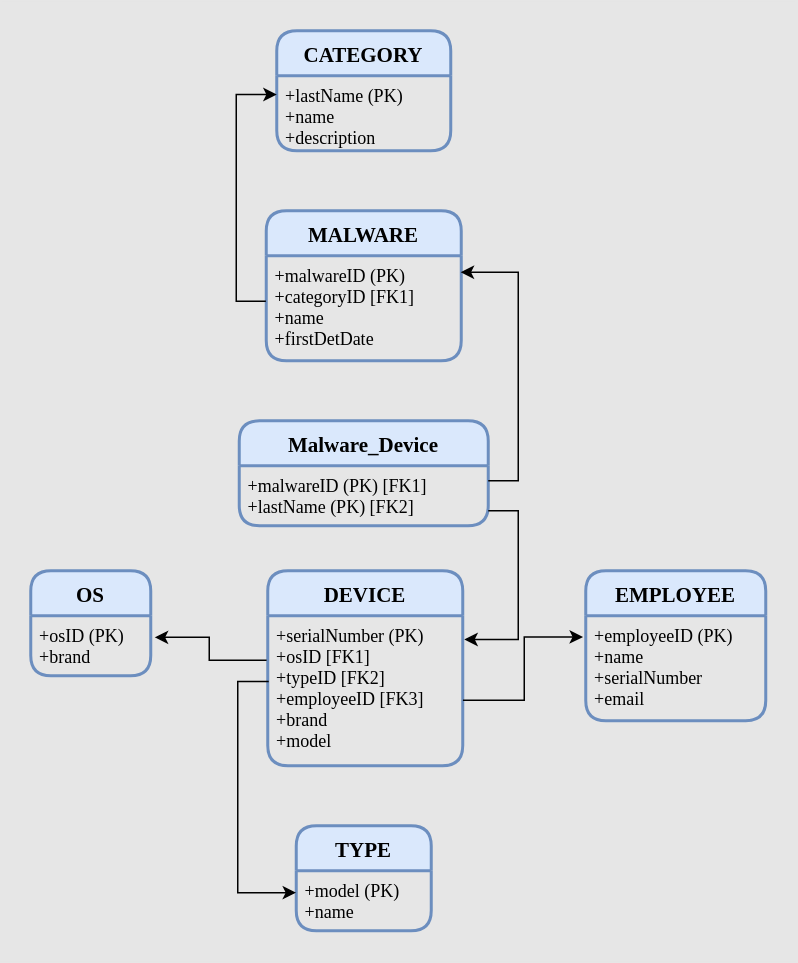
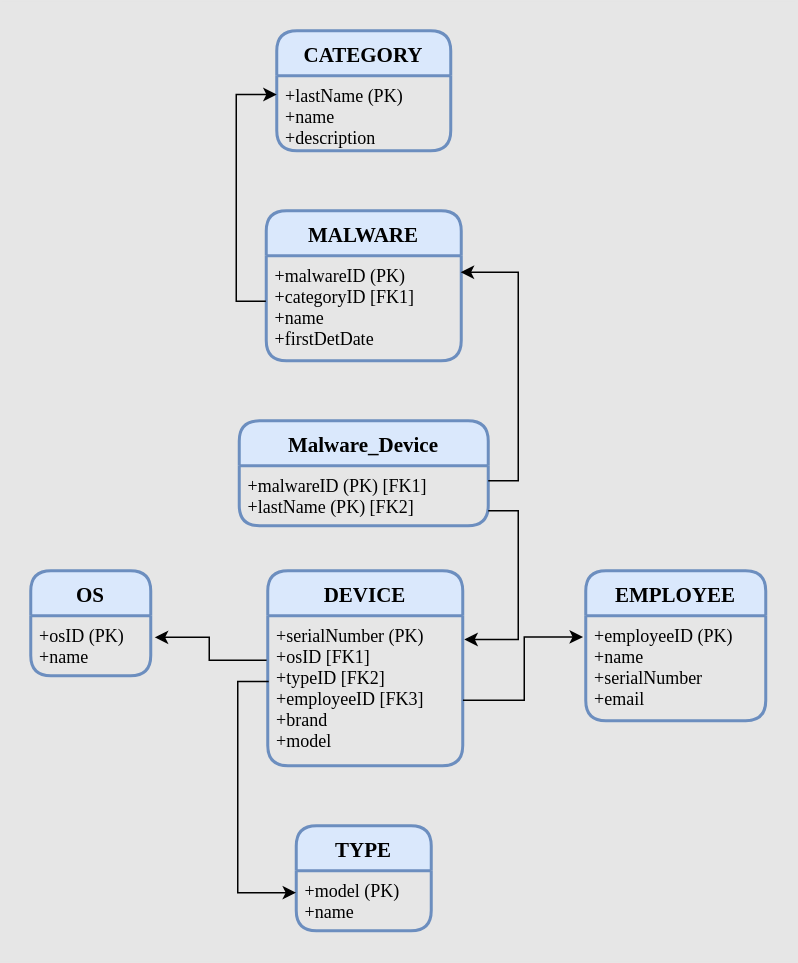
- <mxCell id="5" value="+osID (PK)&#10;+brand" style="align=left;strokeColor=none;fillColor=none;spacingLeft=4;fontSize=12;verticalAlign=top;resizable=0;rotatable=0;part=1;fontFamily=Verdana;" vertex="1" parent="4"><mxGeometry y="30" width="80" height="40" as="geometry" /></mxCell>
+ <mxCell id="5" value="+osID (PK)&#10;+name" style="align=left;strokeColor=none;fillColor=none;spacingLeft=4;fontSize=12;verticalAlign=top;resizable=0;rotatable=0;part=1;fontFamily=Verdana;" vertex="1" parent="4"><mxGeometry y="30" width="80" height="40" as="geometry" /></mxCell>
